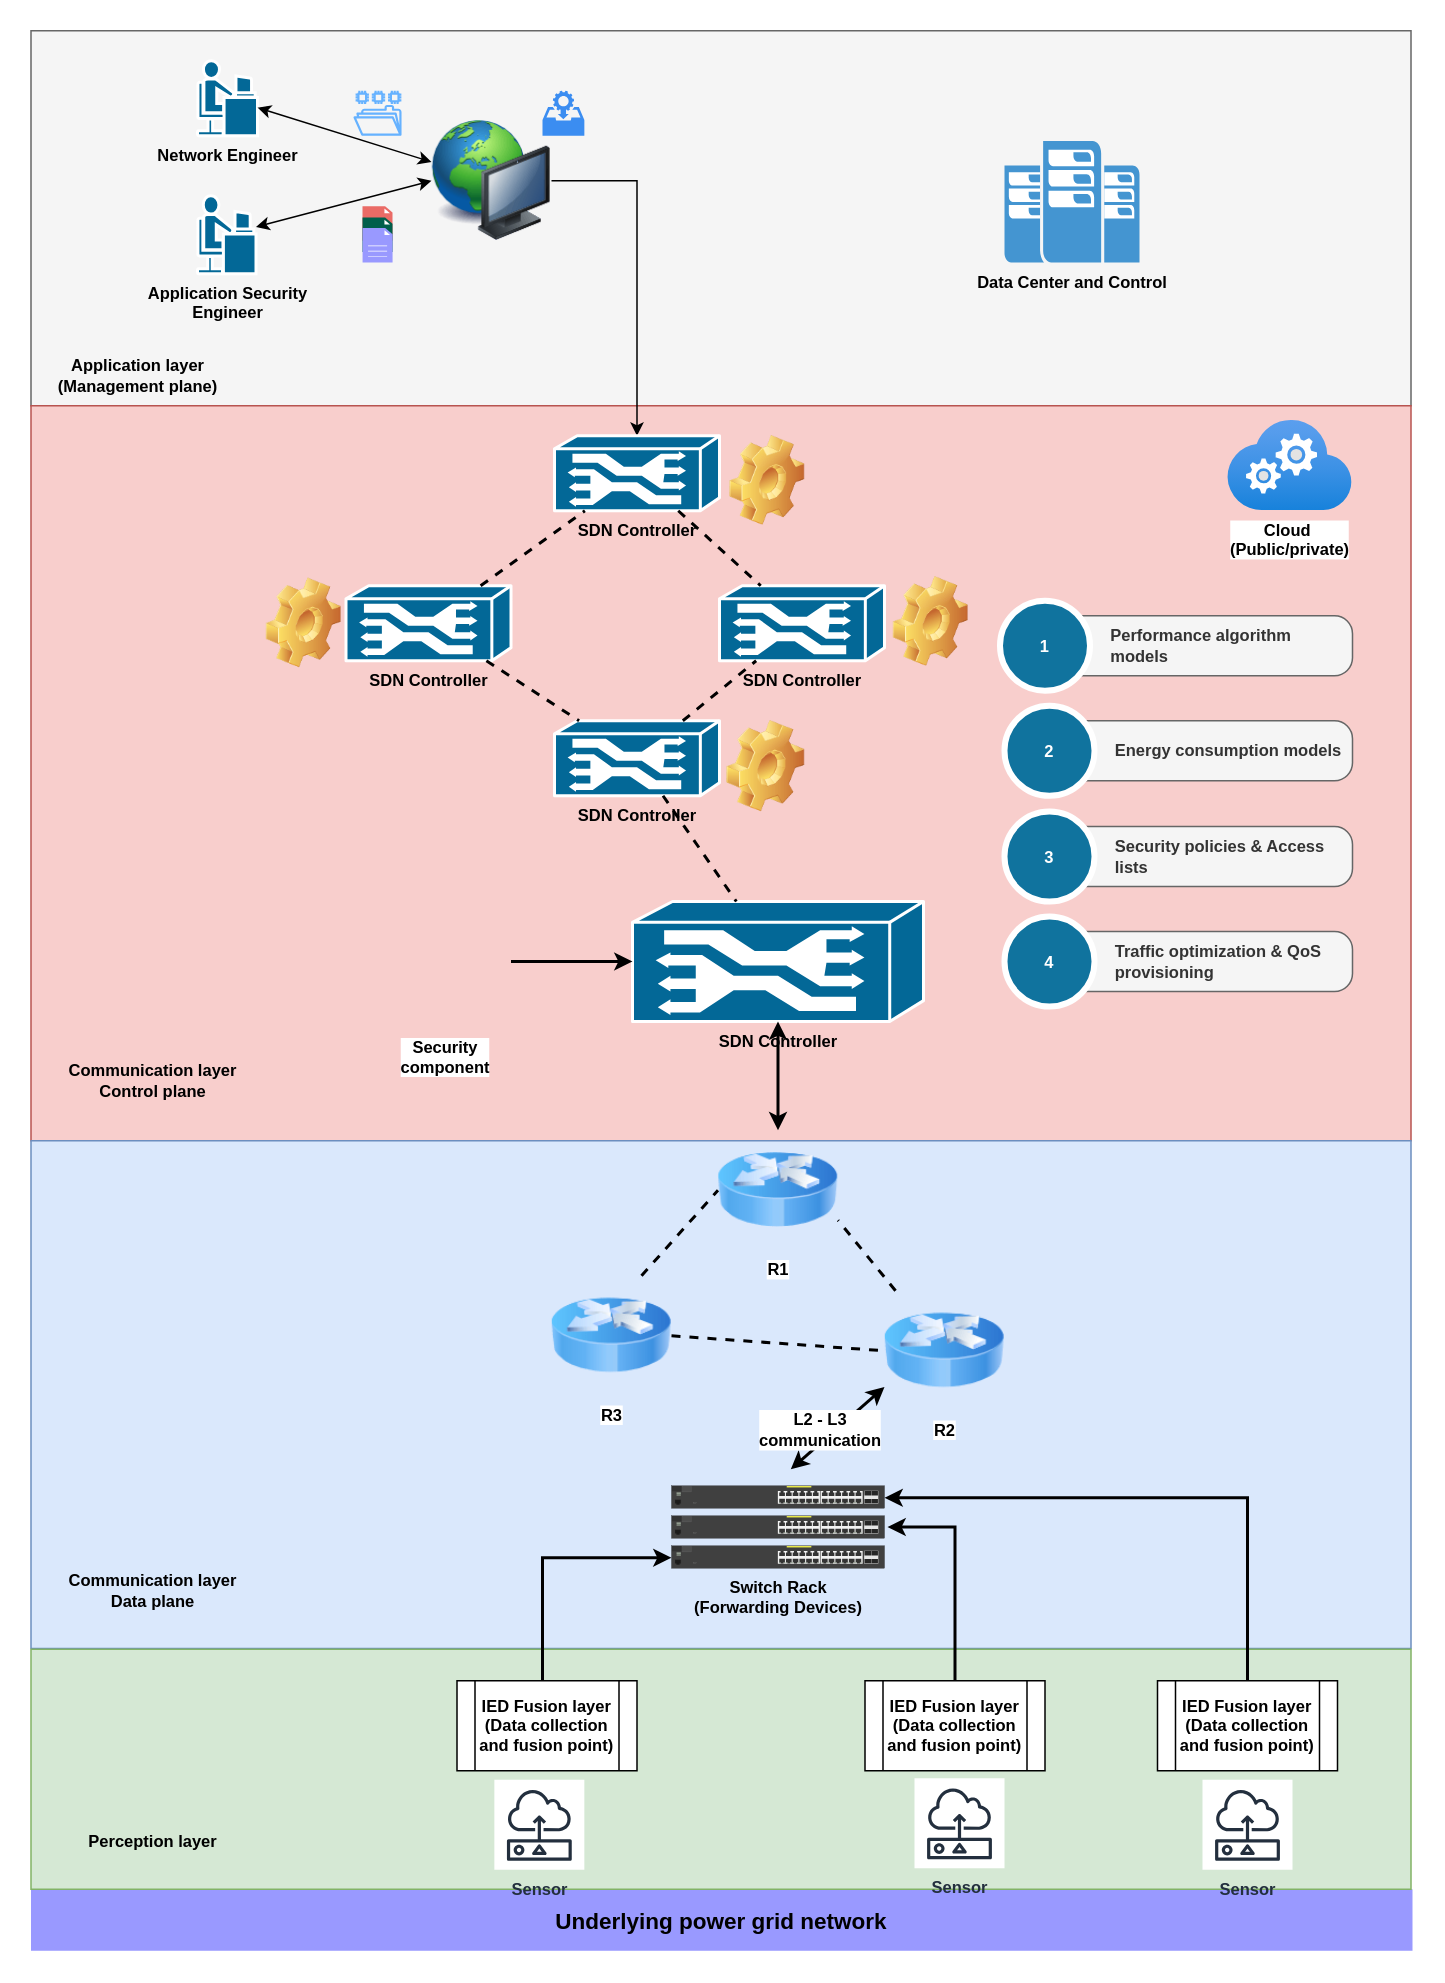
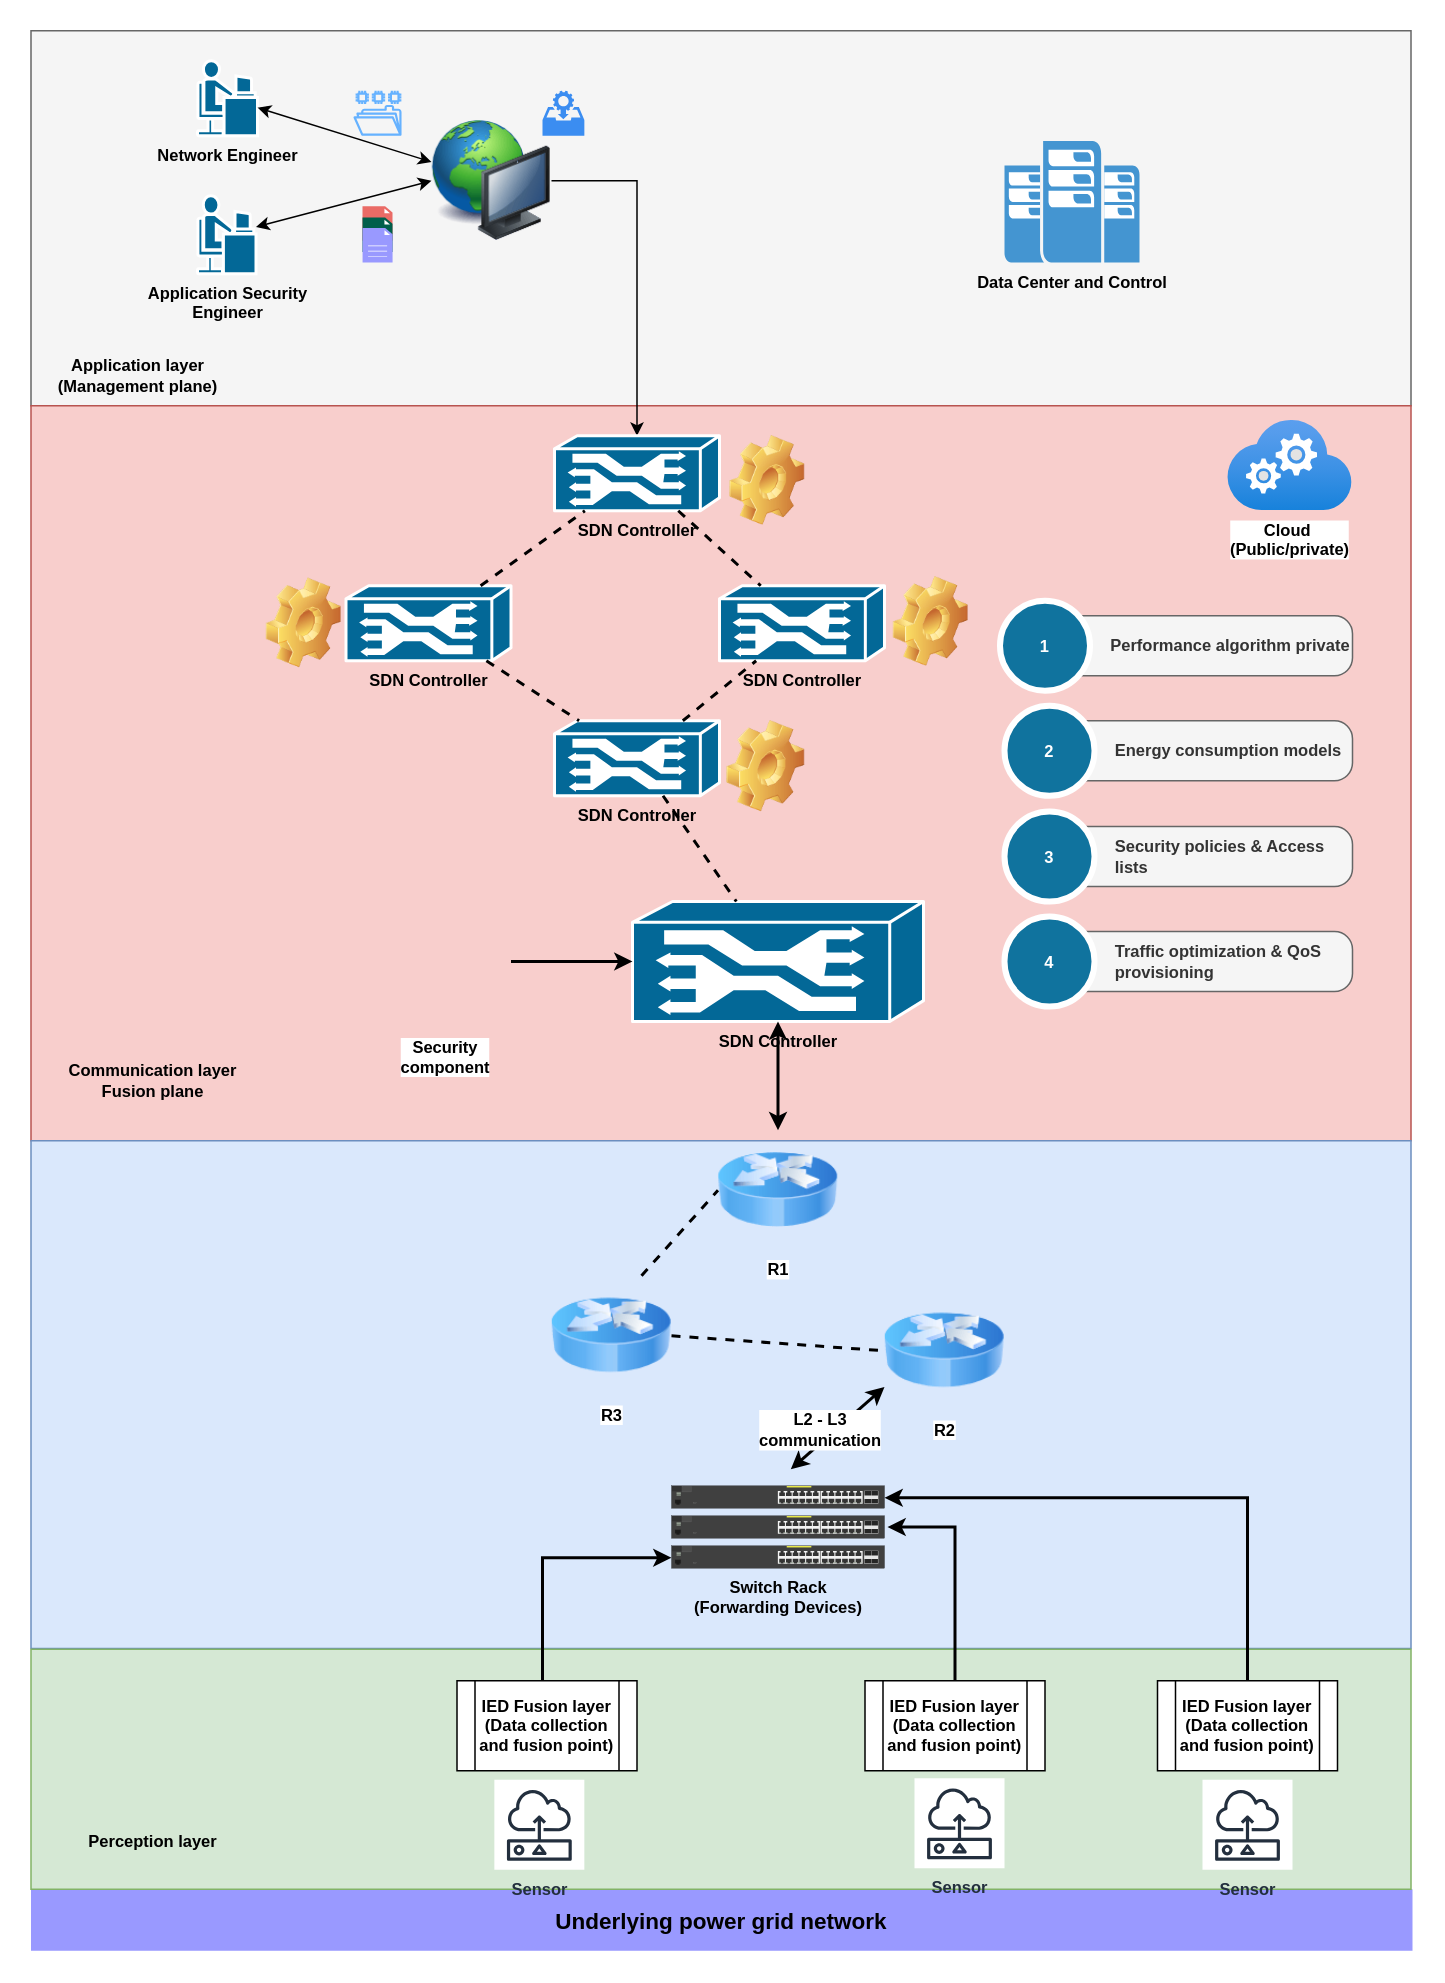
- <mxCell id="45" value="Performance algorithm models" style="shape=rect;rounded=1;whiteSpace=wrap;html=1;shadow=0;strokeColor=#666666;fillColor=#f5f5f5;arcSize=30;fontSize=11;spacingLeft=42;fontStyle=1;fontColor=#333333;align=left;" parent="1" vertex="1"><mxGeometry x="696" y="410" width="205" height="40" as="geometry" /></mxCell>
+ <mxCell id="45" value="Performance algorithm private" style="shape=rect;rounded=1;whiteSpace=wrap;html=1;shadow=0;strokeColor=#666666;fillColor=#f5f5f5;arcSize=30;fontSize=11;spacingLeft=42;fontStyle=1;fontColor=#333333;align=left;" parent="1" vertex="1"><mxGeometry x="696" y="410" width="205" height="40" as="geometry" /></mxCell>
- <mxCell id="35" value="Communication layer&lt;br style=&quot;font-size: 11px;&quot;&gt;Control plane" style="text;html=1;align=center;verticalAlign=middle;resizable=0;points=[];autosize=1;strokeColor=none;fillColor=none;fontStyle=1;fontSize=11;" parent="1" vertex="1"><mxGeometry x="31" y="700" width="140" height="40" as="geometry" /></mxCell>
+ <mxCell id="35" value="Communication layer&lt;br style=&quot;font-size: 11px;&quot;&gt;Fusion plane" style="text;html=1;align=center;verticalAlign=middle;resizable=0;points=[];autosize=1;strokeColor=none;fillColor=none;fontStyle=1;fontSize=11;" parent="1" vertex="1"><mxGeometry x="31" y="700" width="140" height="40" as="geometry" /></mxCell>
- <mxCell id="23" value="" style="endArrow=none;dashed=1;html=1;rounded=0;strokeWidth=2;entryX=1;entryY=0.75;entryDx=0;entryDy=0;fontStyle=1;fontSize=11;" parent="1" source="19" target="21" edge="1"><mxGeometry width="50" height="50" relative="1" as="geometry"><mxPoint x="411" y="891" as="sourcePoint" /><mxPoint x="506" y="815.704" as="targetPoint" /></mxGeometry></mxCell>
- <mxCell id="34" value="Communication layer&lt;br style=&quot;font-size: 11px;&quot;&gt;Data plane" style="text;html=1;align=center;verticalAlign=middle;resizable=0;points=[];autosize=1;strokeColor=none;fillColor=none;fontStyle=1;fontSize=11;" parent="1" vertex="1"><mxGeometry x="31" y="1040" width="140" height="40" as="geometry" /></mxCell>
